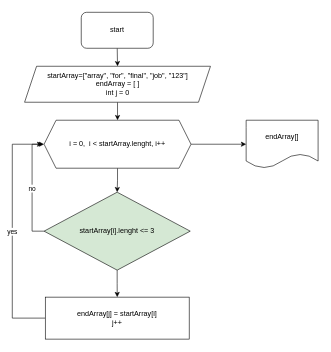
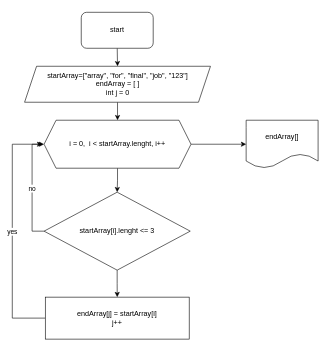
- <mxCell id="10" value="startArray[i].lenght &amp;lt;= 3" style="rhombus;whiteSpace=wrap;html=1;fillColor=#d5e8d4;" vertex="1" parent="1"><mxGeometry x="73" y="320" width="243.75" height="130" as="geometry" /></mxCell>
+ <mxCell id="10" value="startArray[i].lenght &amp;lt;= 3" style="rhombus;whiteSpace=wrap;html=1;" vertex="1" parent="1"><mxGeometry x="73" y="320" width="243.75" height="130" as="geometry" /></mxCell>
